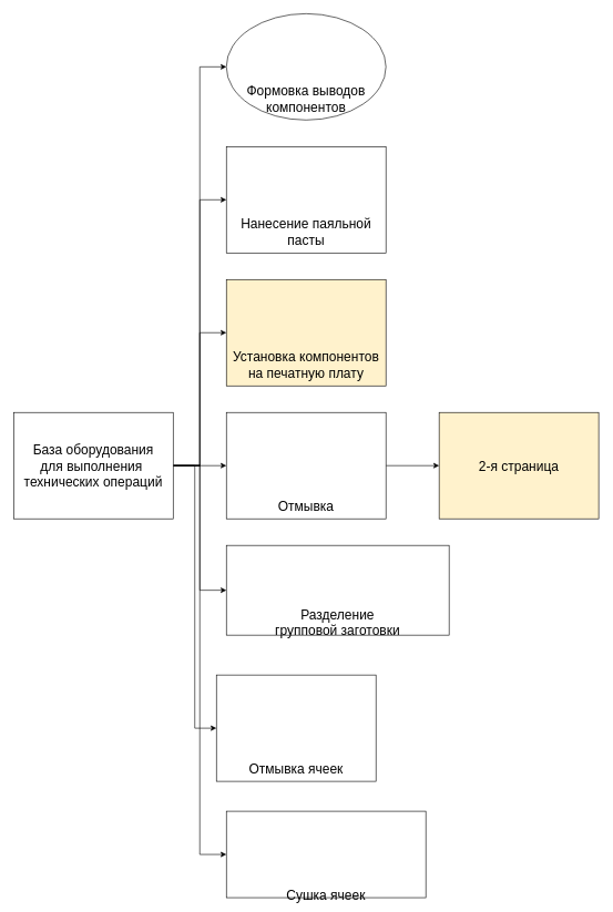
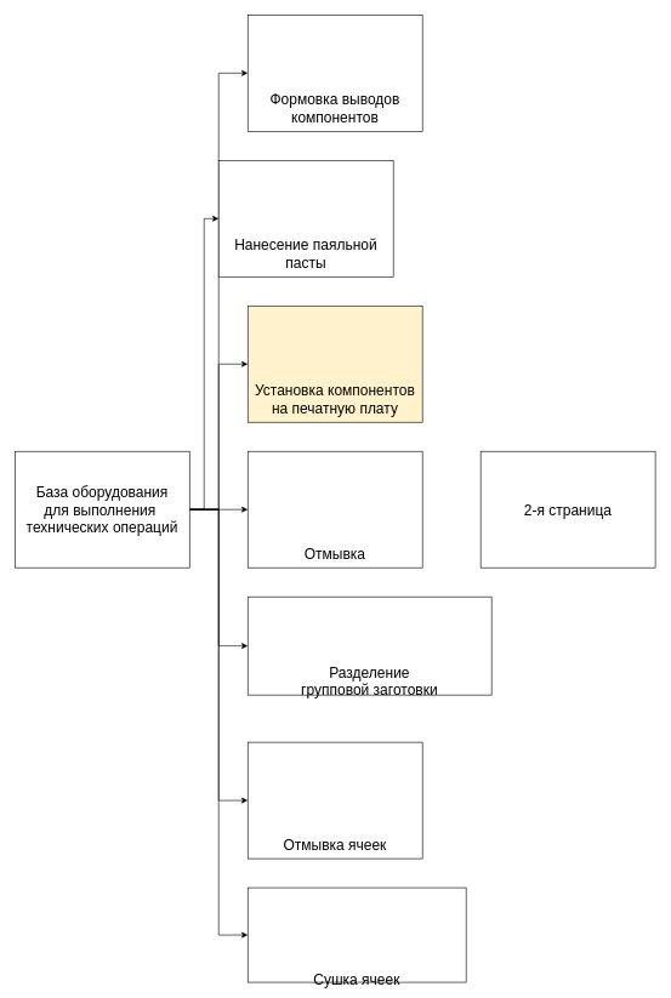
- <mxCell id="10" value="&lt;br&gt;&lt;br&gt;&lt;br&gt;&lt;br&gt;&lt;br&gt;Формовка выводов&lt;br&gt;компонентов&lt;br&gt;&lt;br&gt;" style="ellipse;whiteSpace=wrap;html=1;fontSize=20;" vertex="1" parent="1"><mxGeometry x="340" y="20" width="240" height="160" as="geometry" /></mxCell>
+ <mxCell id="10" value="&lt;br&gt;&lt;br&gt;&lt;br&gt;&lt;br&gt;&lt;br&gt;Формовка выводов&lt;br&gt;компонентов&lt;br&gt;&lt;br&gt;" style="rounded=0;whiteSpace=wrap;html=1;fontSize=20;" vertex="1" parent="1"><mxGeometry x="340" y="20" width="240" height="160" as="geometry" /></mxCell>
- <mxCell id="11" value="&lt;br&gt;&lt;br&gt;&lt;br&gt;&lt;br&gt;&lt;br&gt;Нанесение паяльной пасты&lt;br&gt;&lt;br&gt;" style="rounded=0;whiteSpace=wrap;html=1;fontSize=20;" vertex="1" parent="1"><mxGeometry x="340" y="220" width="240" height="160" as="geometry" /></mxCell>
+ <mxCell id="11" value="&lt;br&gt;&lt;br&gt;&lt;br&gt;&lt;br&gt;&lt;br&gt;Нанесение паяльной пасты&lt;br&gt;&lt;br&gt;" style="rounded=0;whiteSpace=wrap;html=1;fontSize=20;" vertex="1" parent="1"><mxGeometry x="300" y="220" width="240" height="160" as="geometry" /></mxCell>
- <mxCell id="13" style="edgeStyle=orthogonalEdgeStyle;rounded=0;orthogonalLoop=1;jettySize=auto;html=1;entryX=0;entryY=0.5;entryDx=0;entryDy=0;" edge="1" parent="1" source="14" target="18"><mxGeometry relative="1" as="geometry" /></mxCell>
- <mxCell id="18" value="2-я страница" style="rounded=0;whiteSpace=wrap;html=1;fontSize=20;fillColor=#fff2cc;" vertex="1" parent="1"><mxGeometry x="660" y="620" width="240" height="160" as="geometry" /></mxCell>
+ <mxCell id="18" value="2-я страница" style="rounded=0;whiteSpace=wrap;html=1;fontSize=20;" vertex="1" parent="1"><mxGeometry x="660" y="620" width="240" height="160" as="geometry" /></mxCell>
- <mxCell id="16" value="&lt;br&gt;&lt;br&gt;&lt;br&gt;&lt;br&gt;&lt;br&gt;Отмывка ячеек&lt;br&gt;" style="rounded=0;whiteSpace=wrap;html=1;fontSize=20;" vertex="1" parent="1"><mxGeometry x="325" y="1015" width="240" height="160" as="geometry" /></mxCell>
+ <mxCell id="16" value="&lt;br&gt;&lt;br&gt;&lt;br&gt;&lt;br&gt;&lt;br&gt;Отмывка ячеек&lt;br&gt;" style="rounded=0;whiteSpace=wrap;html=1;fontSize=20;" vertex="1" parent="1"><mxGeometry x="340" y="1020" width="240" height="160" as="geometry" /></mxCell>
